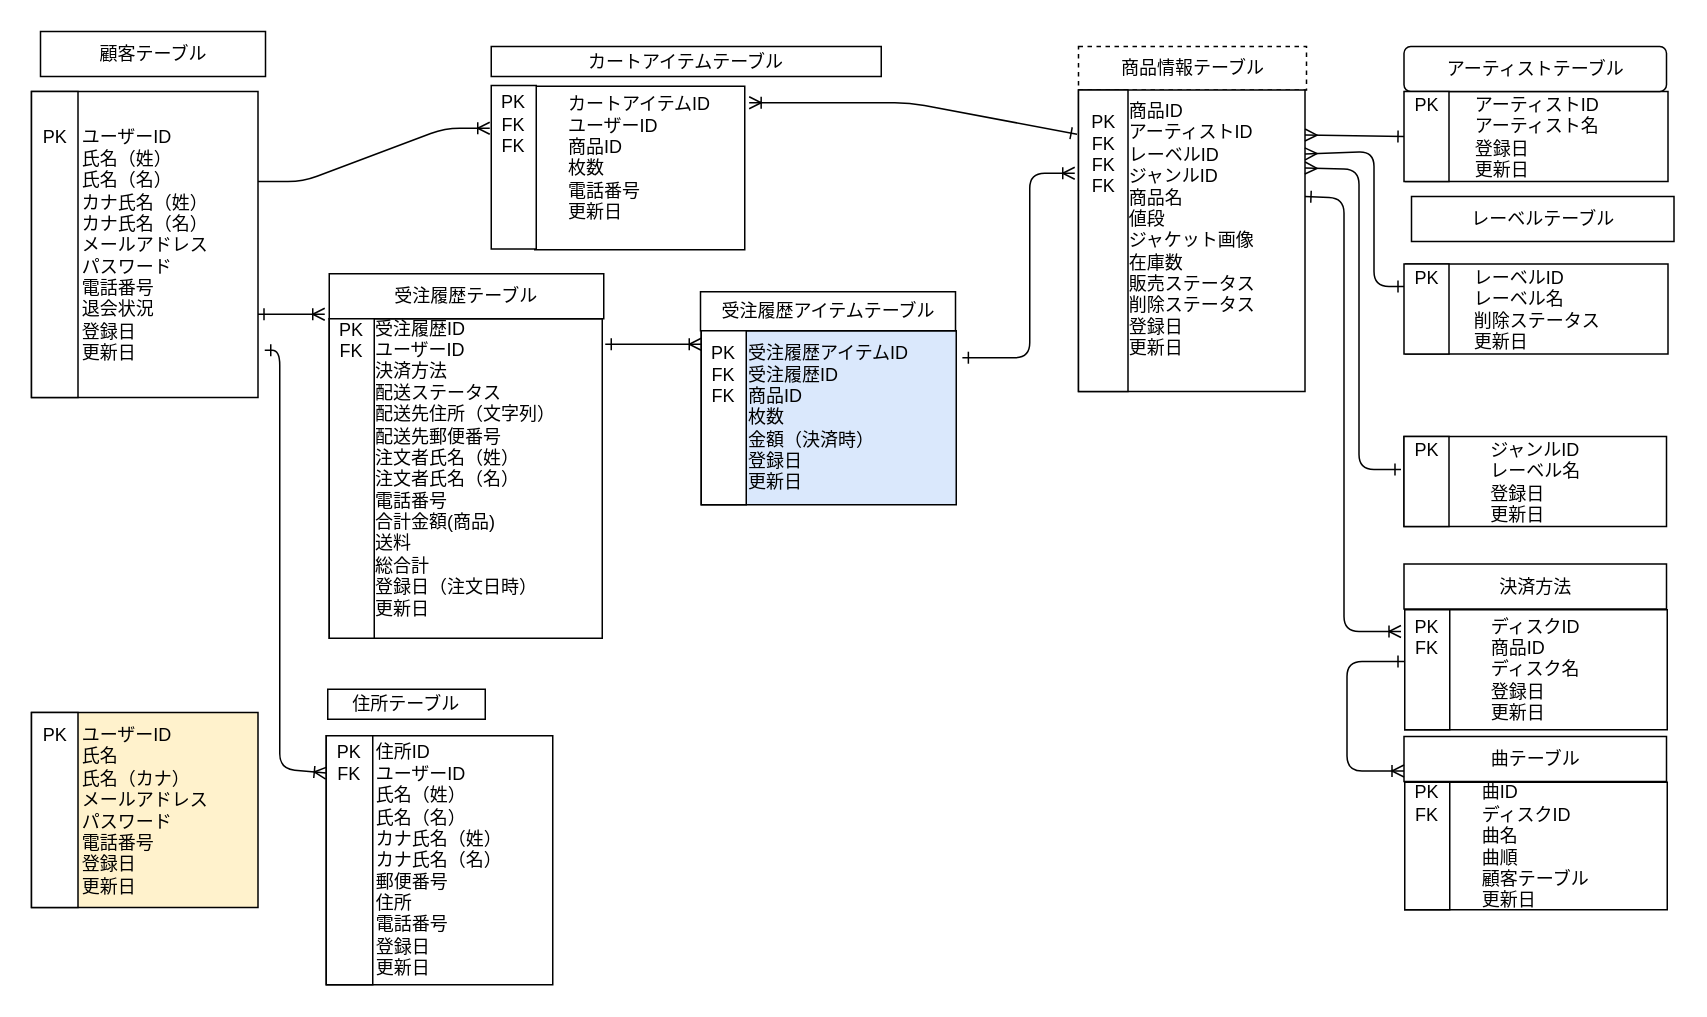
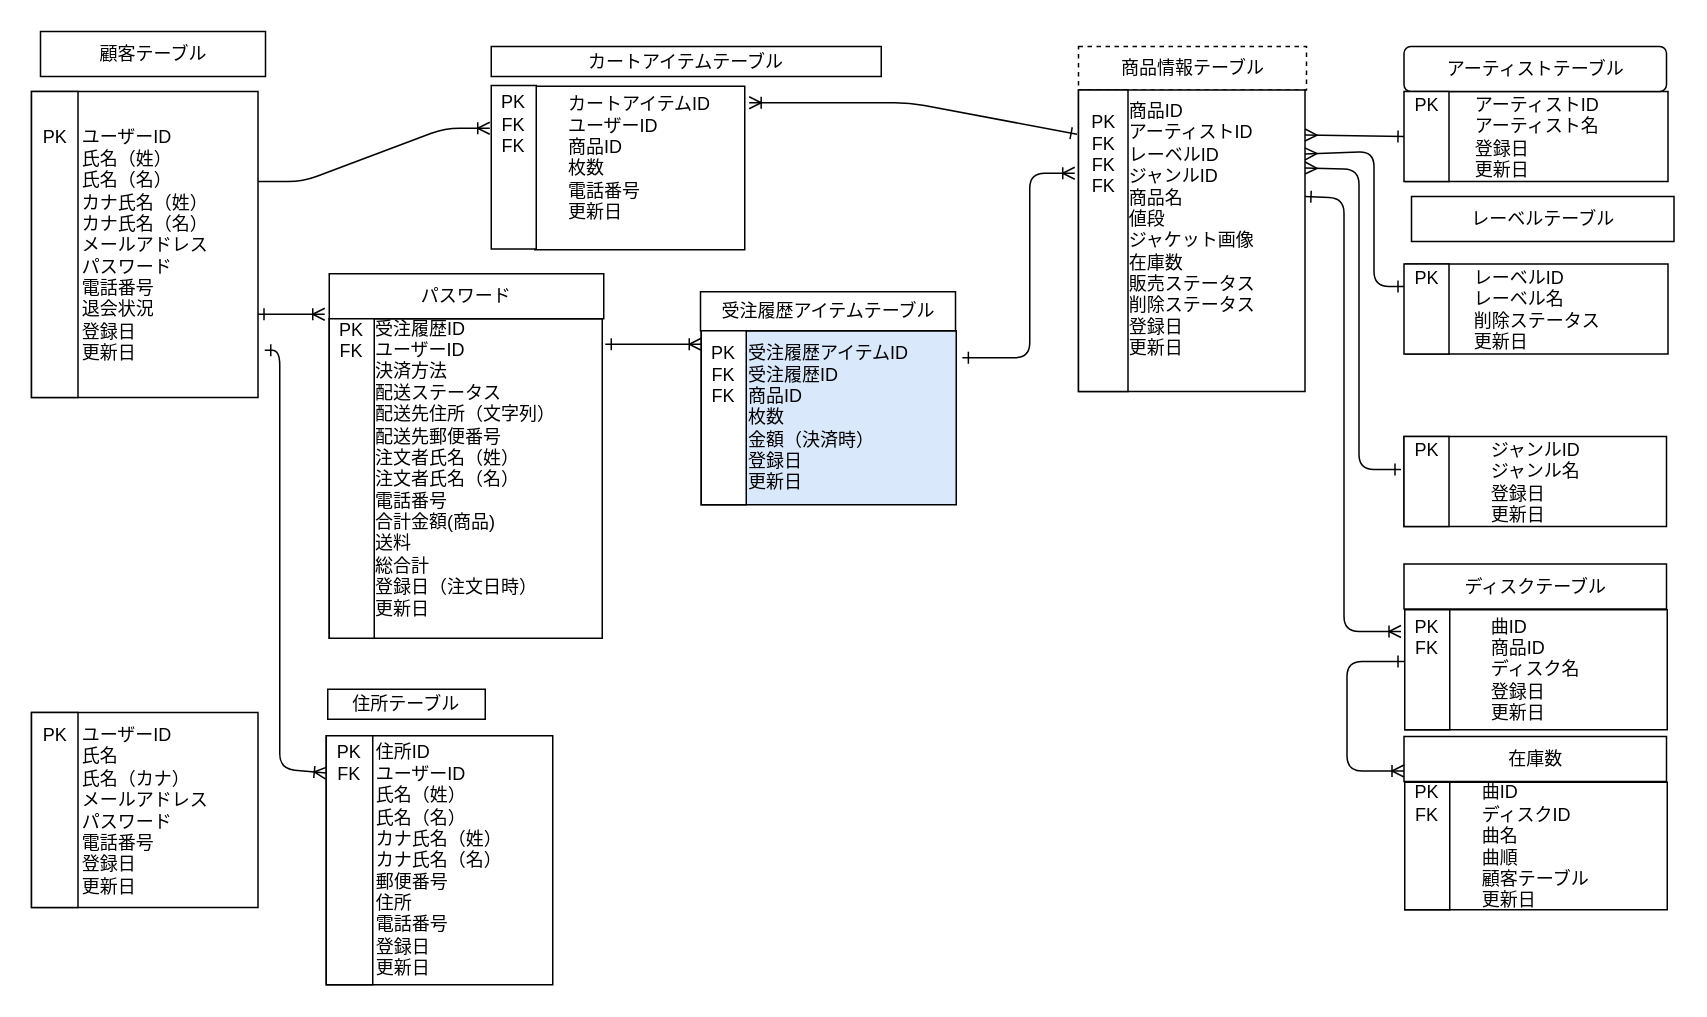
- <mxCell id="4" value="受注履歴テーブル" style="rounded=0;whiteSpace=wrap;html=1;" parent="1" vertex="1"><mxGeometry x="219" y="182" width="183" height="30" as="geometry" /></mxCell>
+ <mxCell id="4" value="パスワード" style="rounded=0;whiteSpace=wrap;html=1;" parent="1" vertex="1"><mxGeometry x="219" y="182" width="183" height="30" as="geometry" /></mxCell>
- <mxCell id="24" value="&lt;div style=&quot;text-align: left&quot;&gt;&lt;span&gt;ジャンルID&lt;/span&gt;&lt;/div&gt;&lt;span&gt;&lt;div style=&quot;text-align: left&quot;&gt;レーベル名&lt;/div&gt;&lt;div style=&quot;text-align: left&quot;&gt;登録日&lt;/div&gt;&lt;div style=&quot;text-align: left&quot;&gt;更新日&lt;/div&gt;&lt;/span&gt;" style="rounded=0;whiteSpace=wrap;html=1;" parent="1" vertex="1"><mxGeometry x="935.5" y="290.5" width="175" height="60" as="geometry" /></mxCell>
+ <mxCell id="24" value="&lt;div style=&quot;text-align: left&quot;&gt;&lt;span&gt;ジャンルID&lt;/span&gt;&lt;/div&gt;&lt;span&gt;&lt;div style=&quot;text-align: left&quot;&gt;ジャンル名&lt;/div&gt;&lt;div style=&quot;text-align: left&quot;&gt;登録日&lt;/div&gt;&lt;div style=&quot;text-align: left&quot;&gt;更新日&lt;/div&gt;&lt;/span&gt;" style="rounded=0;whiteSpace=wrap;html=1;" parent="1" vertex="1"><mxGeometry x="935.5" y="290.5" width="175" height="60" as="geometry" /></mxCell>
- <mxCell id="36" value="決済方法" style="rounded=0;whiteSpace=wrap;html=1;" parent="1" vertex="1"><mxGeometry x="935.5" y="375.5" width="175" height="30" as="geometry" /></mxCell>
+ <mxCell id="36" value="ディスクテーブル" style="rounded=0;whiteSpace=wrap;html=1;" parent="1" vertex="1"><mxGeometry x="935.5" y="375.5" width="175" height="30" as="geometry" /></mxCell>
- <mxCell id="35" value="&lt;div style=&quot;text-align: left&quot;&gt;&lt;span&gt;ディスクID&lt;/span&gt;&lt;/div&gt;&lt;div style=&quot;text-align: left&quot;&gt;&lt;span&gt;商品ID&lt;/span&gt;&lt;/div&gt;&lt;span&gt;&lt;div style=&quot;text-align: left&quot;&gt;ディスク名&lt;/div&gt;&lt;div style=&quot;text-align: left&quot;&gt;登録日&lt;/div&gt;&lt;div style=&quot;text-align: left&quot;&gt;更新日&lt;/div&gt;&lt;/span&gt;" style="rounded=0;whiteSpace=wrap;html=1;" parent="1" vertex="1"><mxGeometry x="936" y="406" width="175" height="80" as="geometry" /></mxCell>
+ <mxCell id="35" value="&lt;div style=&quot;text-align: left&quot;&gt;&lt;span&gt;曲ID&lt;/span&gt;&lt;/div&gt;&lt;div style=&quot;text-align: left&quot;&gt;&lt;span&gt;商品ID&lt;/span&gt;&lt;/div&gt;&lt;span&gt;&lt;div style=&quot;text-align: left&quot;&gt;ディスク名&lt;/div&gt;&lt;div style=&quot;text-align: left&quot;&gt;登録日&lt;/div&gt;&lt;div style=&quot;text-align: left&quot;&gt;更新日&lt;/div&gt;&lt;/span&gt;" style="rounded=0;whiteSpace=wrap;html=1;" parent="1" vertex="1"><mxGeometry x="936" y="406" width="175" height="80" as="geometry" /></mxCell>
- <mxCell id="27" value="曲テーブル" style="rounded=0;whiteSpace=wrap;html=1;" parent="1" vertex="1"><mxGeometry x="935.5" y="490.5" width="175" height="30" as="geometry" /></mxCell>
+ <mxCell id="27" value="在庫数" style="rounded=0;whiteSpace=wrap;html=1;" parent="1" vertex="1"><mxGeometry x="935.5" y="490.5" width="175" height="30" as="geometry" /></mxCell>
- <mxCell id="15" value="&lt;div style=&quot;text-align: left&quot;&gt;&lt;span&gt;ユーザーID&lt;/span&gt;&lt;/div&gt;&lt;div style=&quot;text-align: left&quot;&gt;&lt;span&gt;氏名&lt;/span&gt;&lt;/div&gt;&lt;div style=&quot;text-align: left&quot;&gt;&lt;span&gt;氏名（カナ）&lt;/span&gt;&lt;/div&gt;&lt;div style=&quot;text-align: left&quot;&gt;&lt;span&gt;メールアドレス&lt;/span&gt;&lt;/div&gt;&lt;div style=&quot;text-align: left&quot;&gt;&lt;span&gt;パスワード&lt;/span&gt;&lt;/div&gt;&lt;div style=&quot;text-align: left&quot;&gt;&lt;span&gt;電話番号&lt;/span&gt;&lt;/div&gt;&lt;div style=&quot;text-align: left&quot;&gt;&lt;span&gt;登録日&lt;/span&gt;&lt;/div&gt;&lt;div style=&quot;text-align: left&quot;&gt;&lt;span&gt;更新日&lt;/span&gt;&lt;/div&gt;" style="rounded=0;whiteSpace=wrap;html=1;fillColor=#fff2cc;" parent="1" vertex="1"><mxGeometry x="20.5" y="474.5" width="151" height="130" as="geometry" /></mxCell>
+ <mxCell id="15" value="&lt;div style=&quot;text-align: left&quot;&gt;&lt;span&gt;ユーザーID&lt;/span&gt;&lt;/div&gt;&lt;div style=&quot;text-align: left&quot;&gt;&lt;span&gt;氏名&lt;/span&gt;&lt;/div&gt;&lt;div style=&quot;text-align: left&quot;&gt;&lt;span&gt;氏名（カナ）&lt;/span&gt;&lt;/div&gt;&lt;div style=&quot;text-align: left&quot;&gt;&lt;span&gt;メールアドレス&lt;/span&gt;&lt;/div&gt;&lt;div style=&quot;text-align: left&quot;&gt;&lt;span&gt;パスワード&lt;/span&gt;&lt;/div&gt;&lt;div style=&quot;text-align: left&quot;&gt;&lt;span&gt;電話番号&lt;/span&gt;&lt;/div&gt;&lt;div style=&quot;text-align: left&quot;&gt;&lt;span&gt;登録日&lt;/span&gt;&lt;/div&gt;&lt;div style=&quot;text-align: left&quot;&gt;&lt;span&gt;更新日&lt;/span&gt;&lt;/div&gt;" style="rounded=0;whiteSpace=wrap;html=1;" parent="1" vertex="1"><mxGeometry x="20.5" y="474.5" width="151" height="130" as="geometry" /></mxCell>
